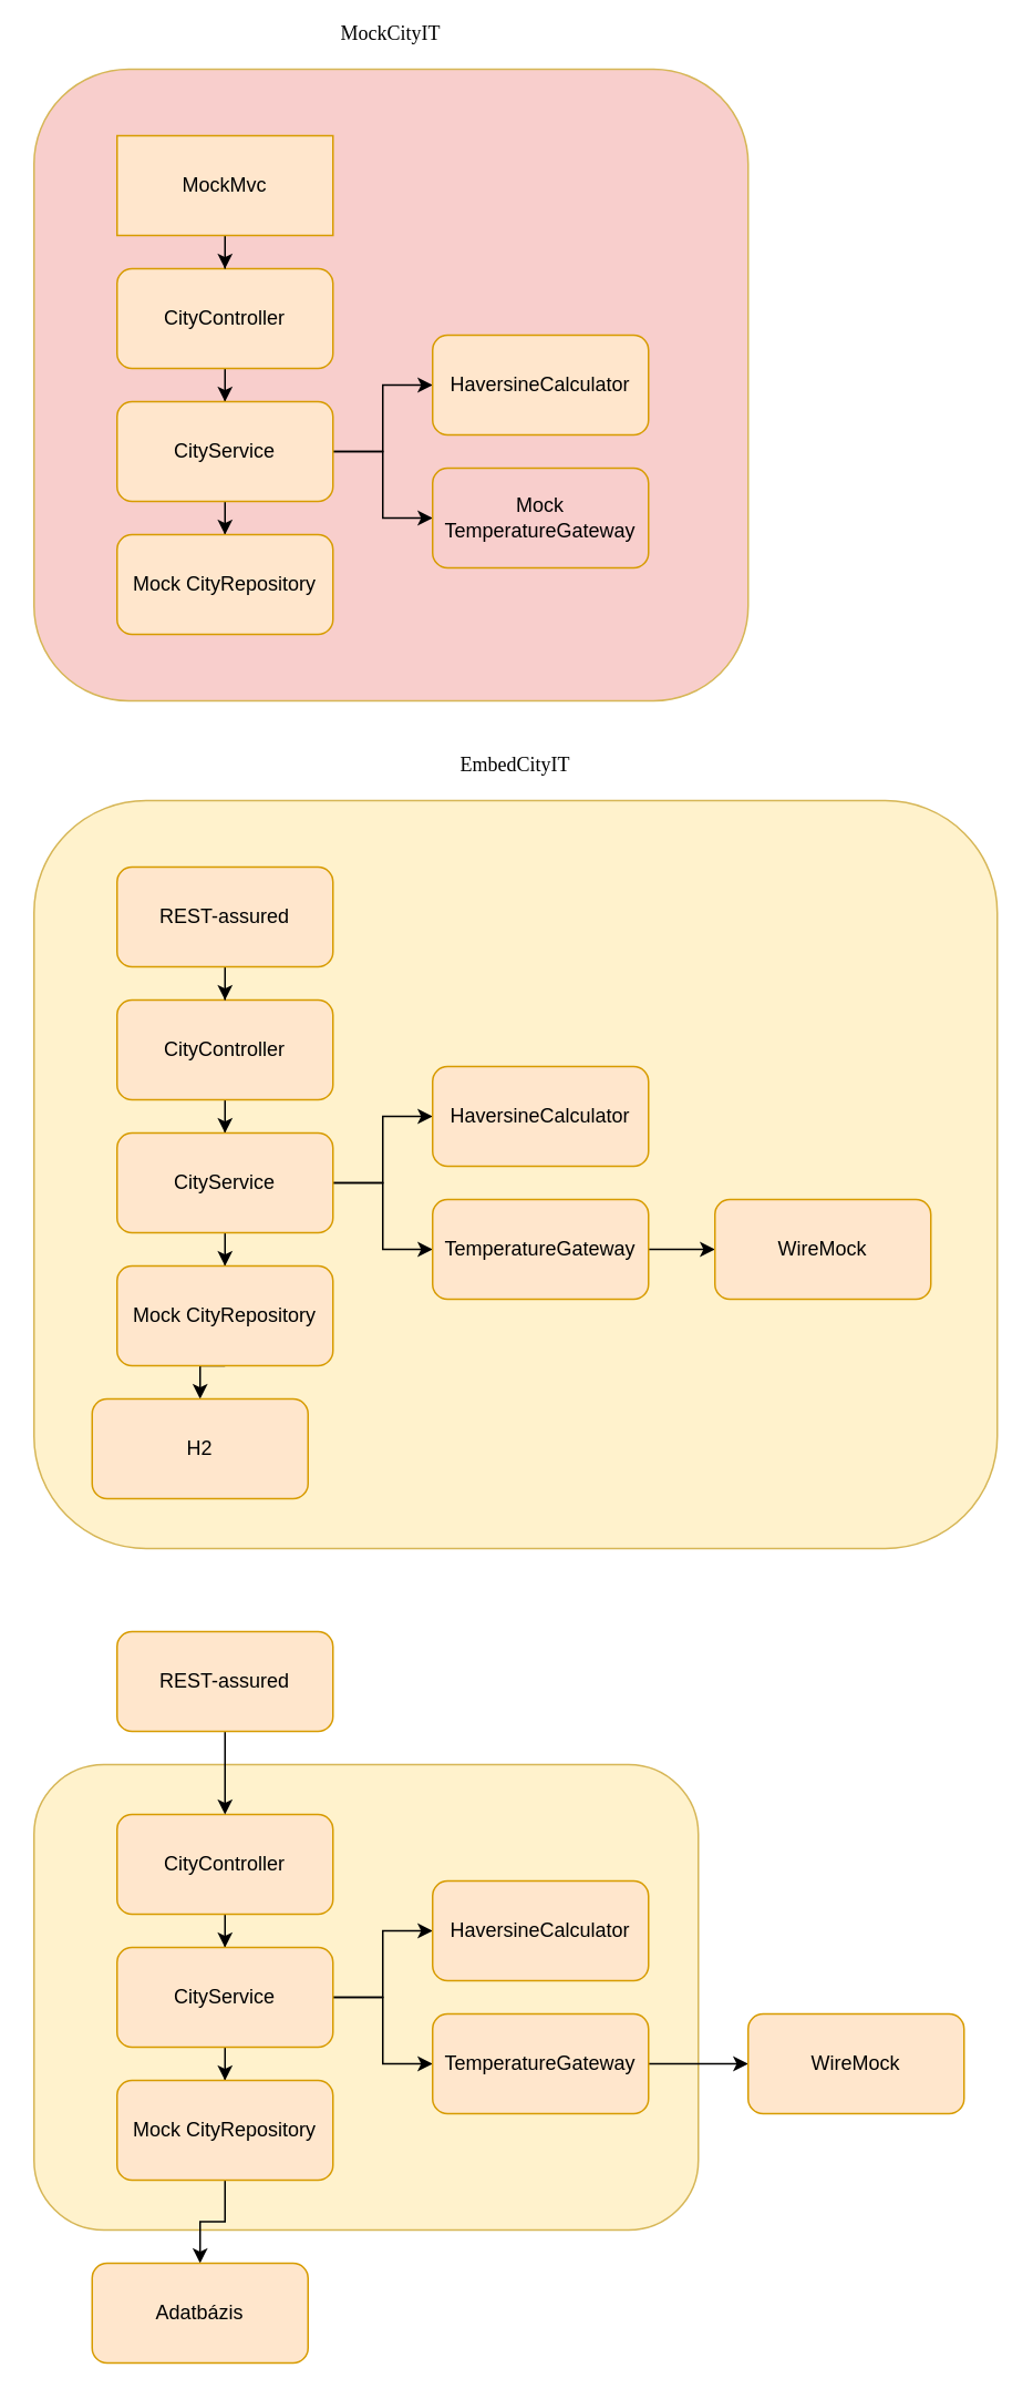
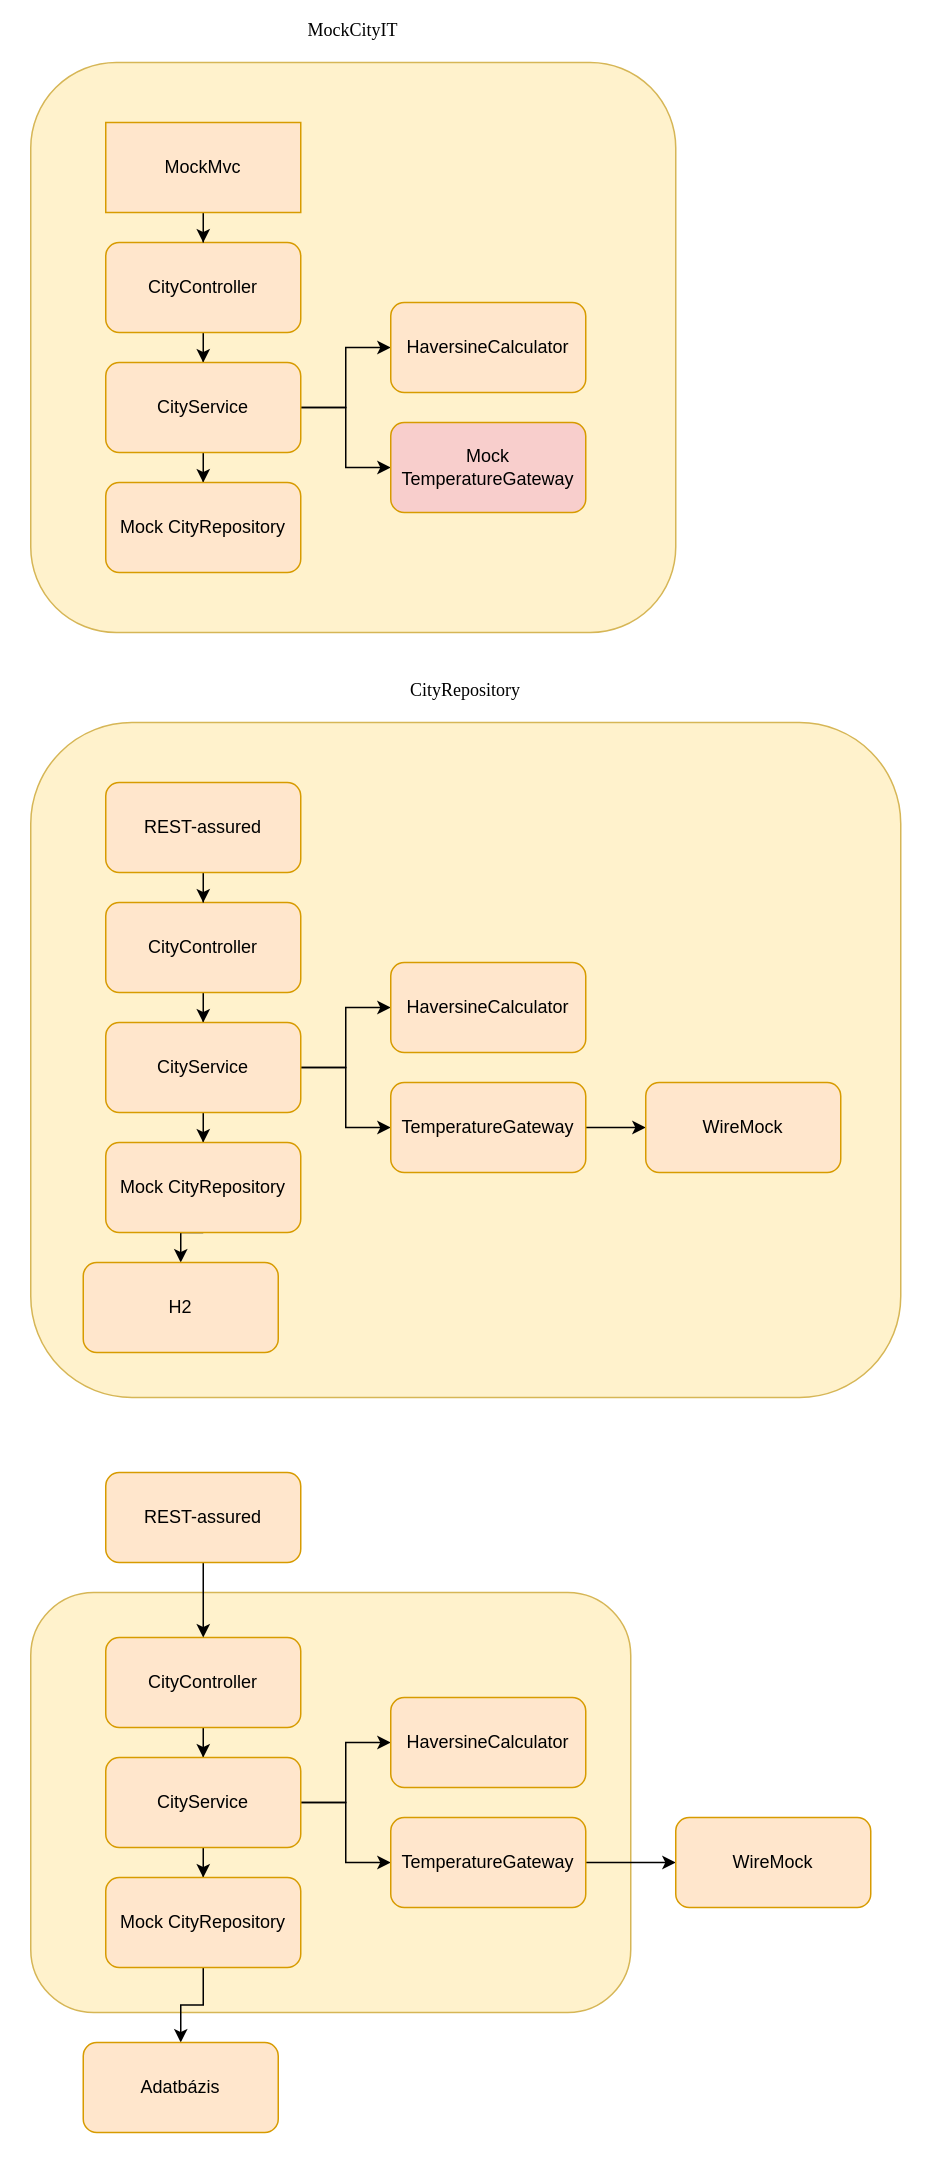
- <mxCell id="2" value="&lt;pre style=&quot;background-color: #ffffff ; color: #000000 ; font-family: &amp;#34;consolas&amp;#34; ; font-size: 9 8pt&quot;&gt;MockCityIT&lt;/pre&gt;" style="rounded=1;whiteSpace=wrap;html=1;fillColor=#f8cecc;strokeColor=#d6b656;labelPosition=center;verticalLabelPosition=top;align=center;verticalAlign=bottom;" vertex="1" parent="1"><mxGeometry x="20" y="20" width="430" height="380" as="geometry" /></mxCell>
+ <mxCell id="2" value="&lt;pre style=&quot;background-color: #ffffff ; color: #000000 ; font-family: &amp;#34;consolas&amp;#34; ; font-size: 9 8pt&quot;&gt;MockCityIT&lt;/pre&gt;" style="rounded=1;whiteSpace=wrap;html=1;fillColor=#fff2cc;strokeColor=#d6b656;labelPosition=center;verticalLabelPosition=top;align=center;verticalAlign=bottom;" vertex="1" parent="1"><mxGeometry x="20" y="20" width="430" height="380" as="geometry" /></mxCell>
- <mxCell id="14" value="&lt;pre style=&quot;background-color: #ffffff ; color: #000000 ; font-family: &amp;#34;consolas&amp;#34; ; font-size: 9 8pt&quot;&gt;EmbedCityIT&lt;/pre&gt;" style="rounded=1;whiteSpace=wrap;html=1;fillColor=#fff2cc;strokeColor=#d6b656;labelPosition=center;verticalLabelPosition=top;align=center;verticalAlign=bottom;" vertex="1" parent="1"><mxGeometry x="20" y="460" width="580" height="450" as="geometry" /></mxCell>
+ <mxCell id="14" value="&lt;pre style=&quot;background-color: #ffffff ; color: #000000 ; font-family: &amp;#34;consolas&amp;#34; ; font-size: 9 8pt&quot;&gt;CityRepository&lt;/pre&gt;" style="rounded=1;whiteSpace=wrap;html=1;fillColor=#fff2cc;strokeColor=#d6b656;labelPosition=center;verticalLabelPosition=top;align=center;verticalAlign=bottom;" vertex="1" parent="1"><mxGeometry x="20" y="460" width="580" height="450" as="geometry" /></mxCell>
